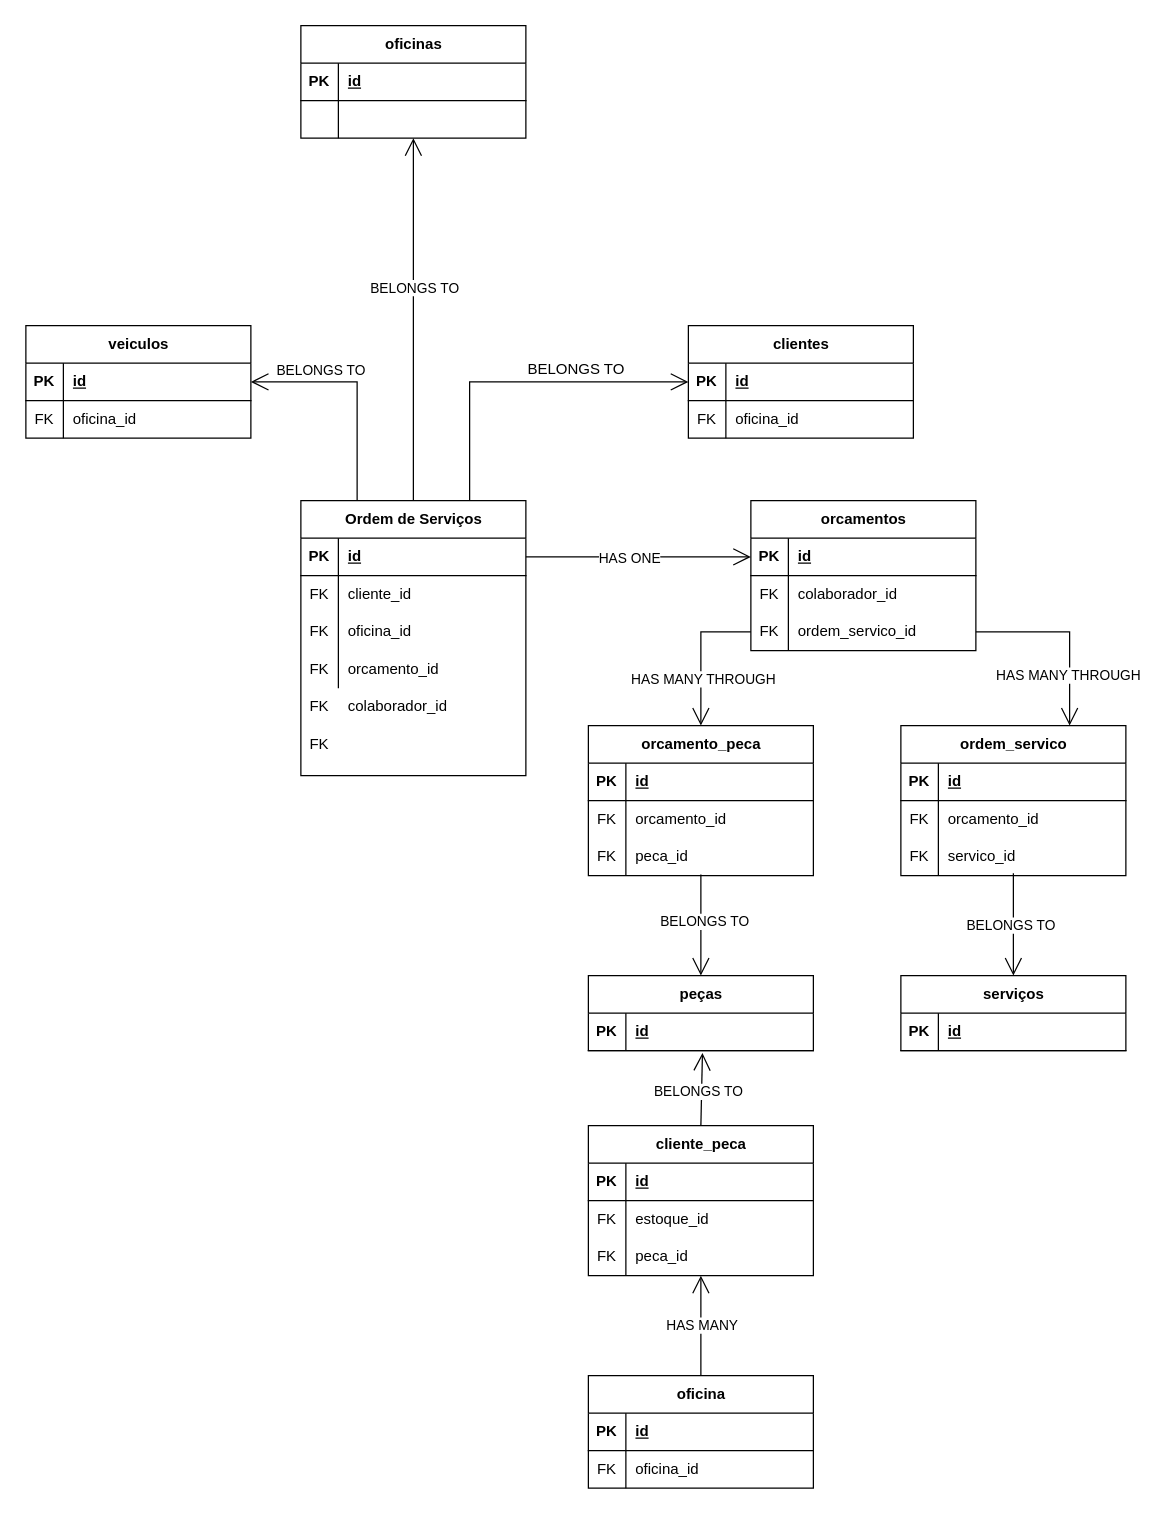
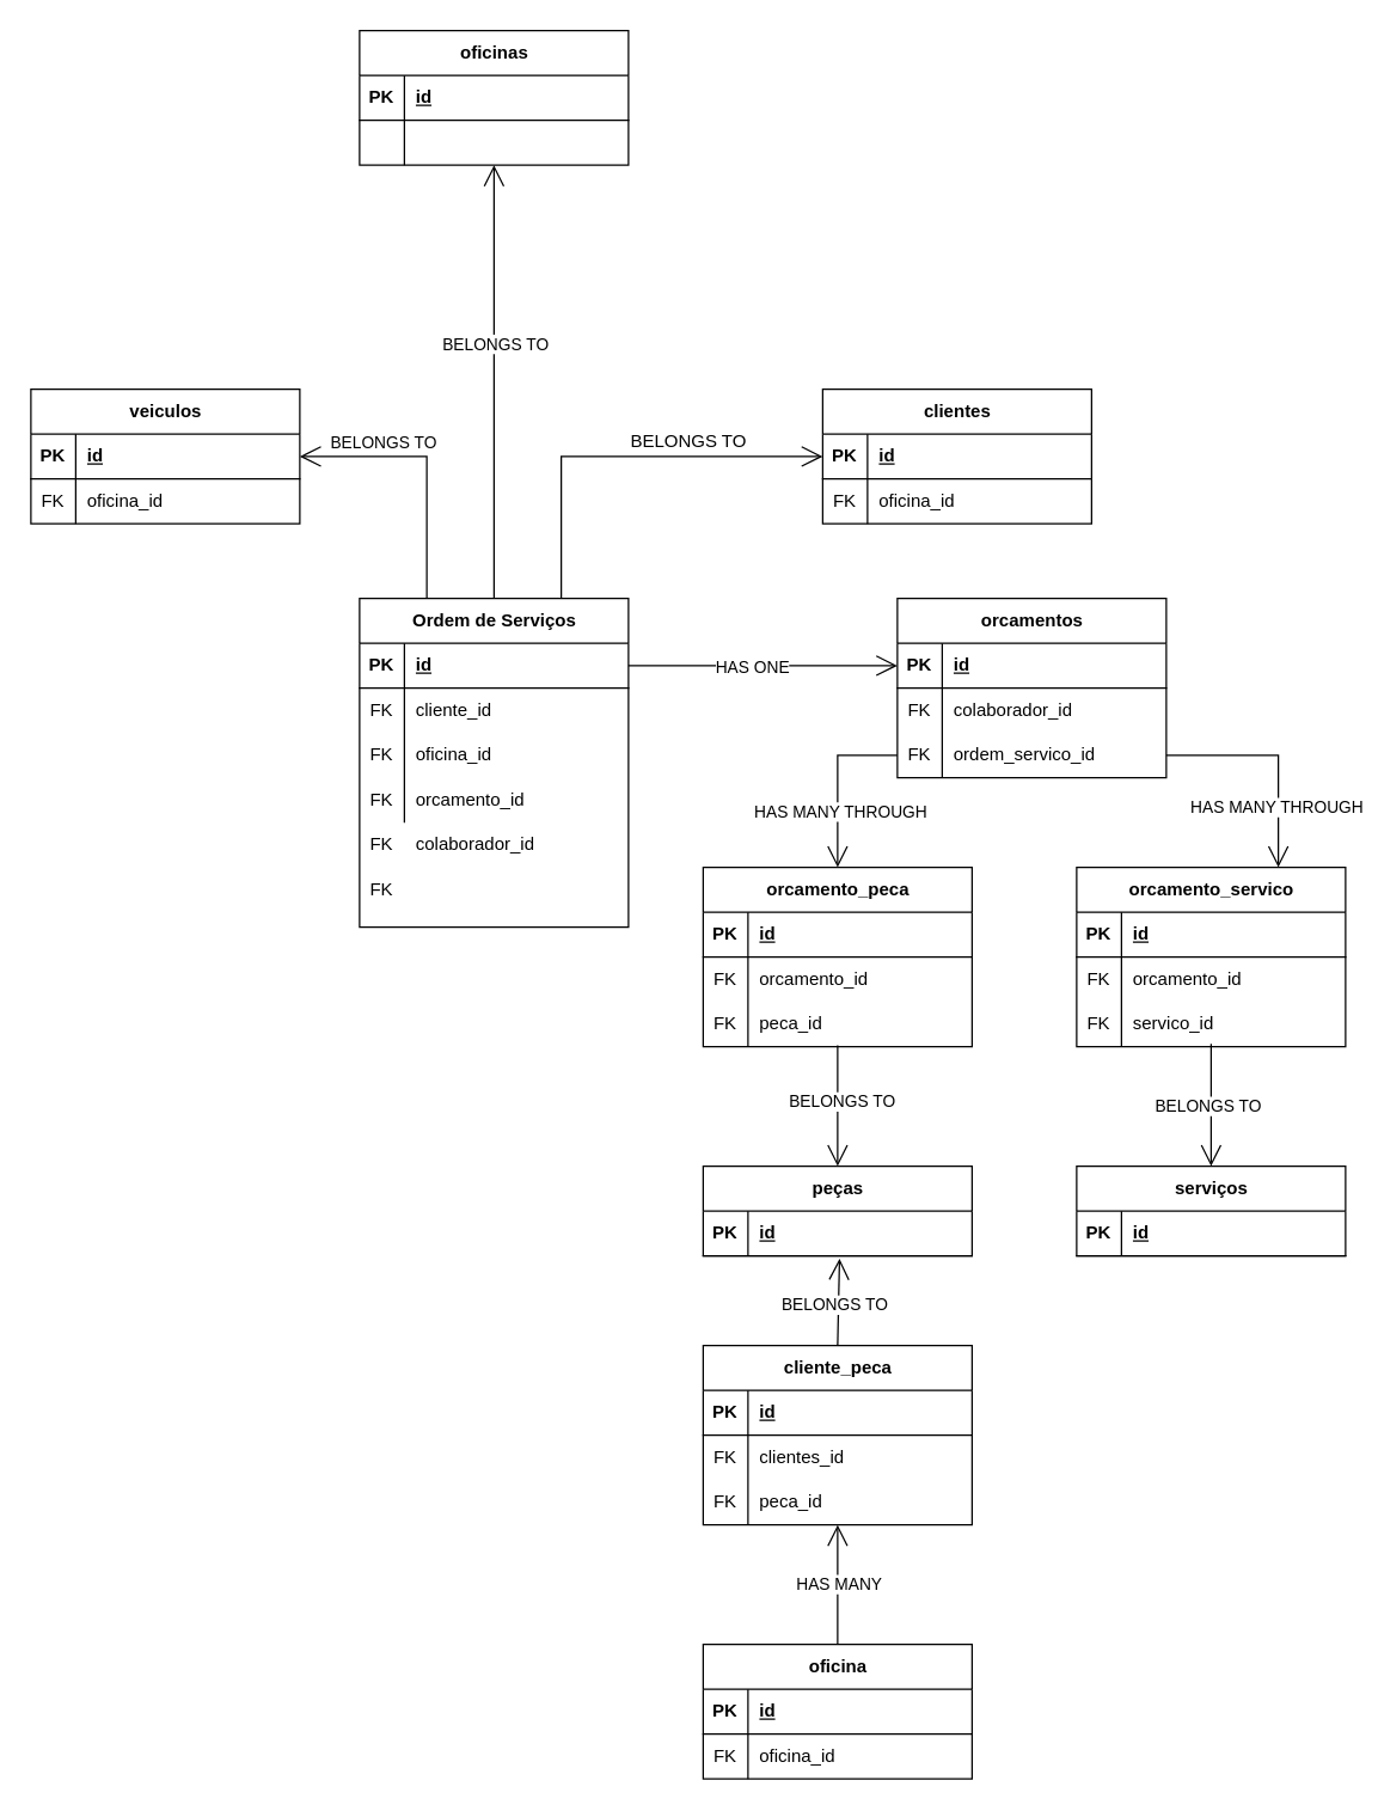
- <mxCell id="56" value="ordem_servico" style="shape=table;startSize=30;container=1;collapsible=1;childLayout=tableLayout;fixedRows=1;rowLines=0;fontStyle=1;align=center;resizeLast=1;html=1;" vertex="1" parent="1"><mxGeometry x="720" y="580" width="180" height="120" as="geometry" /></mxCell>
+ <mxCell id="56" value="orcamento_servico" style="shape=table;startSize=30;container=1;collapsible=1;childLayout=tableLayout;fixedRows=1;rowLines=0;fontStyle=1;align=center;resizeLast=1;html=1;" vertex="1" parent="1"><mxGeometry x="720" y="580" width="180" height="120" as="geometry" /></mxCell>
- <mxCell id="72" value="estoque_id" style="shape=partialRectangle;connectable=0;fillColor=none;top=0;left=0;bottom=0;right=0;align=left;spacingLeft=6;overflow=hidden;whiteSpace=wrap;html=1;" vertex="1" parent="70"><mxGeometry x="30" width="150" height="30" as="geometry"><mxRectangle width="150" height="30" as="alternateBounds" /></mxGeometry></mxCell>
+ <mxCell id="72" value="clientes_id" style="shape=partialRectangle;connectable=0;fillColor=none;top=0;left=0;bottom=0;right=0;align=left;spacingLeft=6;overflow=hidden;whiteSpace=wrap;html=1;" vertex="1" parent="70"><mxGeometry x="30" width="150" height="30" as="geometry"><mxRectangle width="150" height="30" as="alternateBounds" /></mxGeometry></mxCell>
